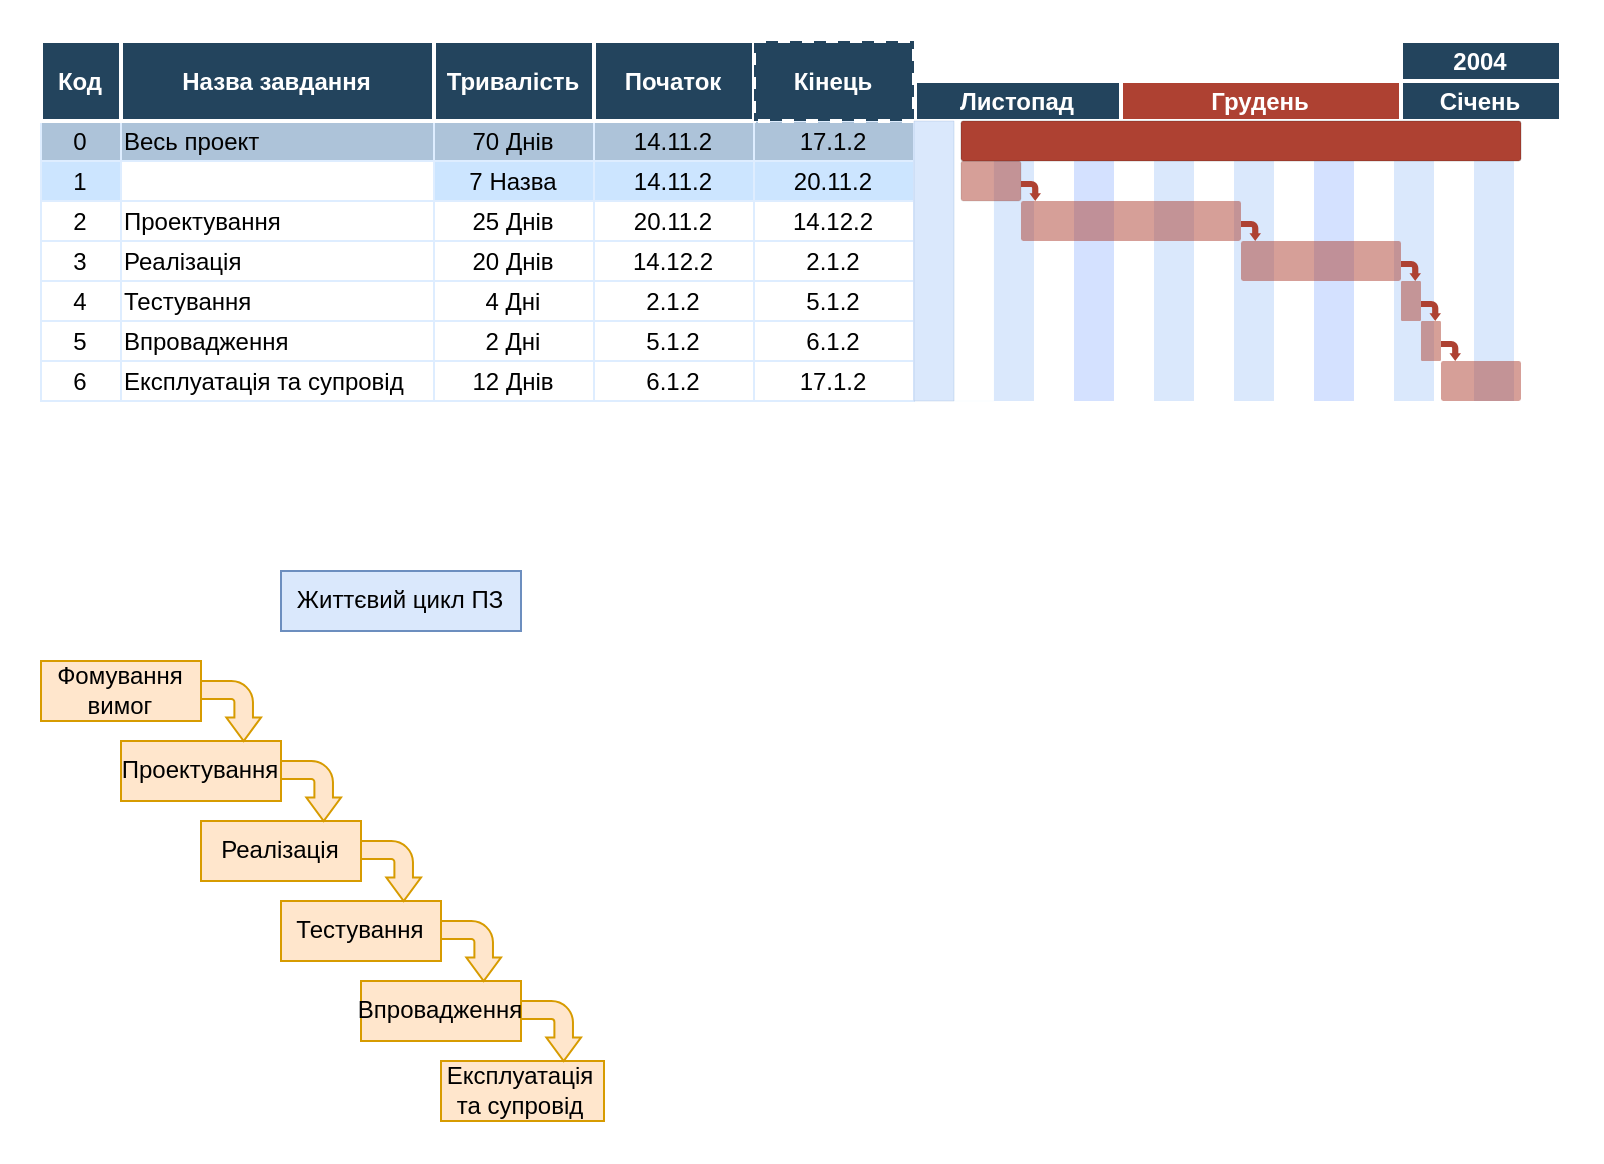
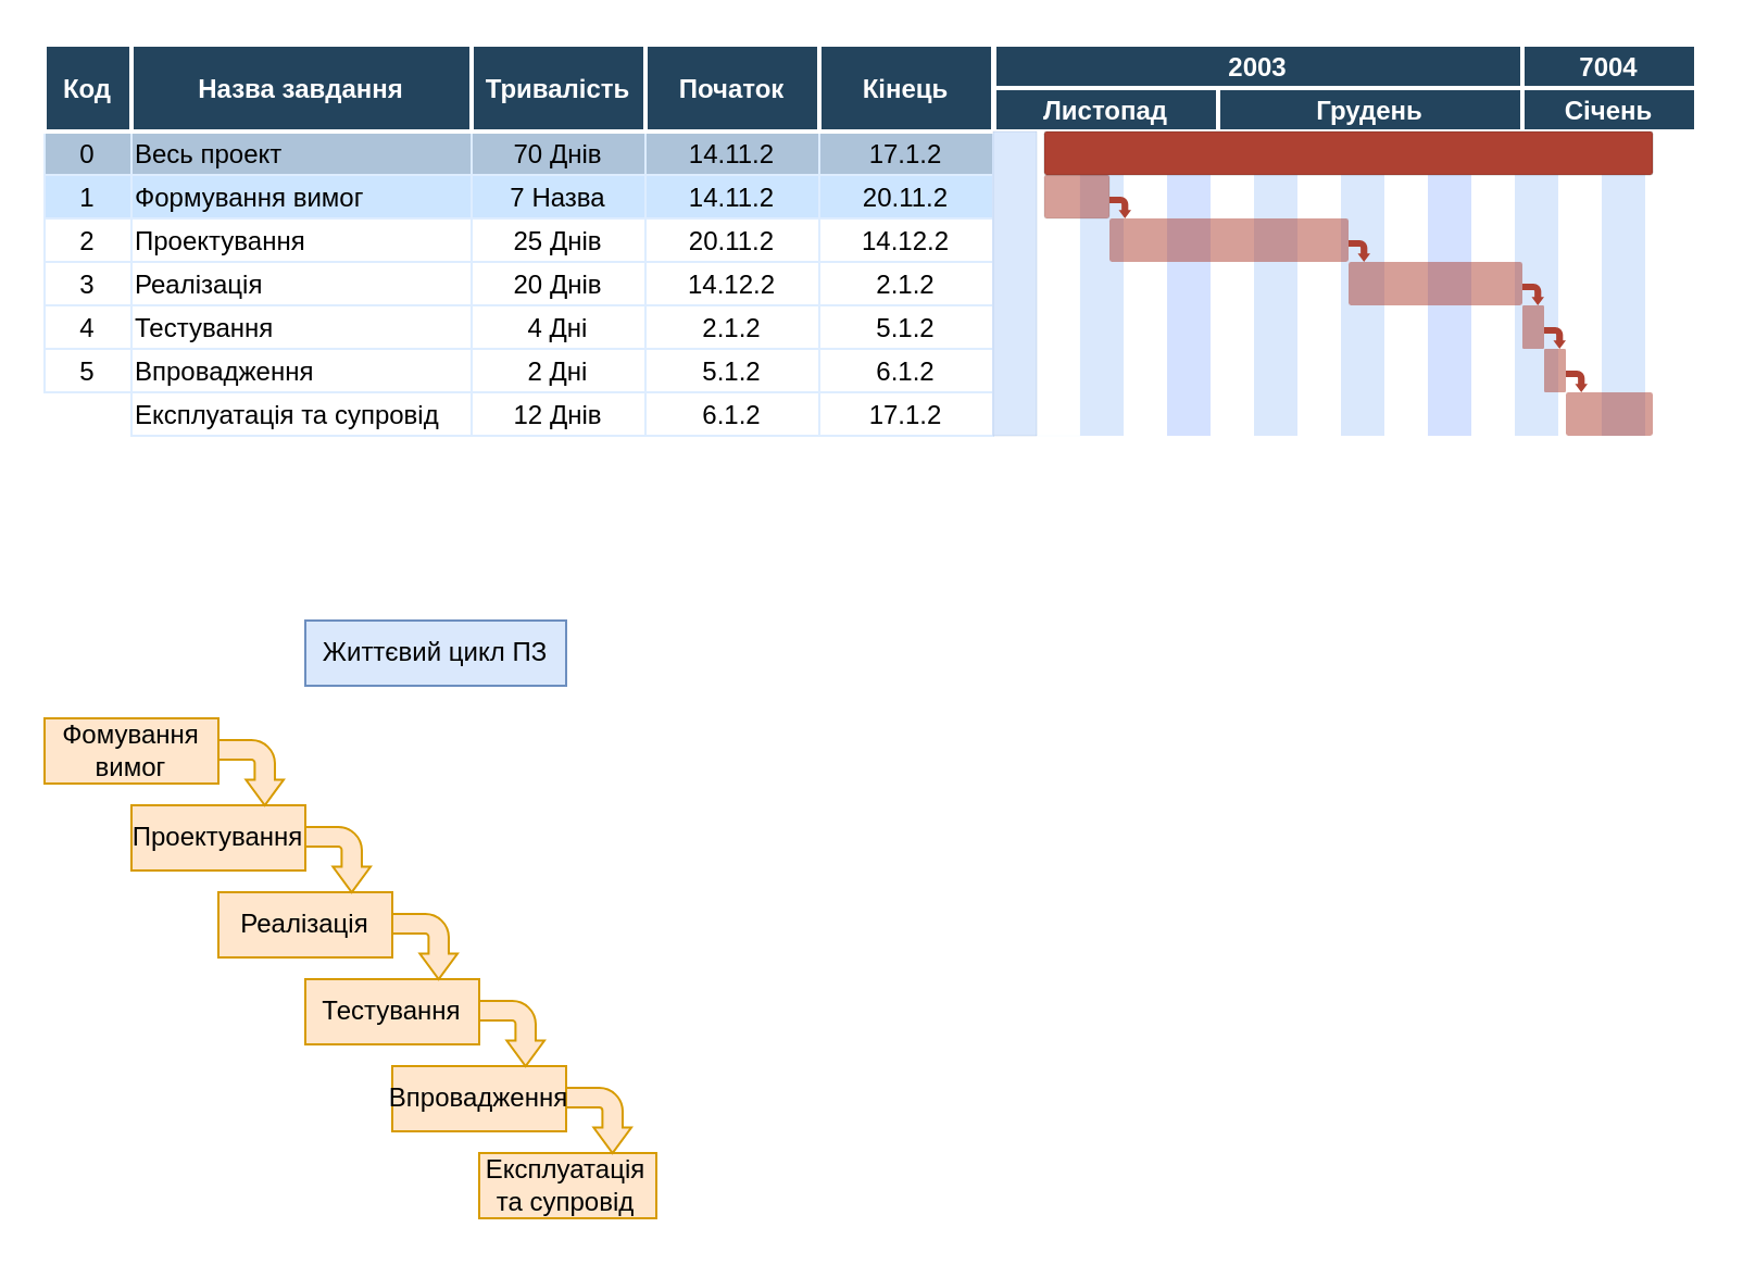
+ <mxCell id="71" value="2003" style="fillColor=#23445D;strokeColor=#FFFFFF;strokeWidth=2;fontColor=#FFFFFF;fontStyle=1" vertex="1" parent="1"><mxGeometry x="457" y="20" width="243" height="20" as="geometry" /></mxCell>
- <mxCell id="72" value="2004" style="fillColor=#23445D;strokeColor=#FFFFFF;strokeWidth=2;fontColor=#FFFFFF;fontStyle=1" vertex="1" parent="1"><mxGeometry x="700" y="20" width="80" height="20" as="geometry" /></mxCell>
+ <mxCell id="72" value="7004" style="fillColor=#23445D;strokeColor=#FFFFFF;strokeWidth=2;fontColor=#FFFFFF;fontStyle=1" vertex="1" parent="1"><mxGeometry x="700" y="20" width="80" height="20" as="geometry" /></mxCell>
- <mxCell id="57" value="Кінець" style="fillColor=#23445D;strokeColor=#FFFFFF;strokeWidth=2;fontColor=#FFFFFF;fontStyle=1;dashed=1;" vertex="1" parent="1"><mxGeometry x="376.5" y="20" width="80.0" height="40.0" as="geometry" /></mxCell>
+ <mxCell id="57" value="Кінець" style="fillColor=#23445D;strokeColor=#FFFFFF;strokeWidth=2;fontColor=#FFFFFF;fontStyle=1" vertex="1" parent="1"><mxGeometry x="376.5" y="20" width="80.0" height="40.0" as="geometry" /></mxCell>
- <mxCell id="58" value="Грудень" style="fillColor=#ae4132;strokeColor=#FFFFFF;strokeWidth=2;fontColor=#FFFFFF;fontStyle=1;" vertex="1" parent="1"><mxGeometry x="560" y="40" width="140" height="20" as="geometry" /></mxCell>
+ <mxCell id="58" value="Грудень" style="fillColor=#23445D;strokeColor=#FFFFFF;strokeWidth=2;fontColor=#FFFFFF;fontStyle=1" vertex="1" parent="1"><mxGeometry x="560" y="40" width="140" height="20" as="geometry" /></mxCell>
+ <mxCell id="8" value="Формування вимог" style="align=left;strokeColor=#DEEDFF;fillColor=#CCE5FF" vertex="1" parent="1"><mxGeometry x="60" y="80" width="156.5" height="20" as="geometry" /></mxCell>
- <mxCell id="32" value="6" style="strokeColor=#DEEDFF" vertex="1" parent="1"><mxGeometry x="20" y="180" width="40" height="20" as="geometry" /></mxCell>
